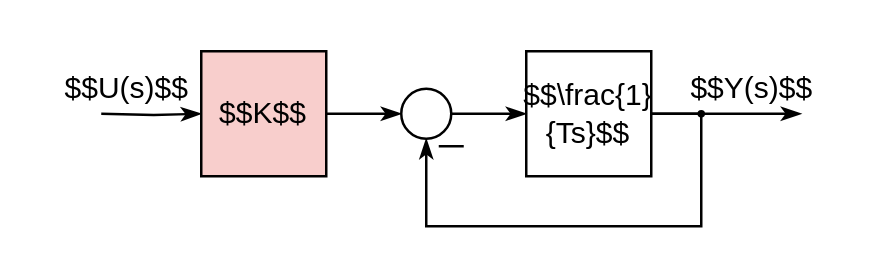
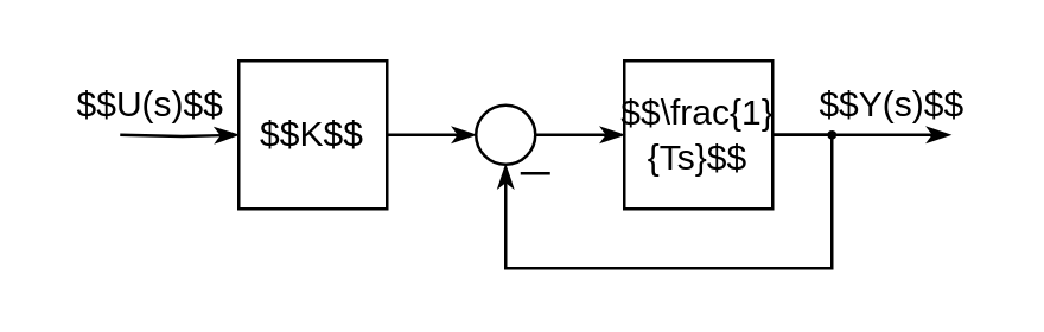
- <mxCell id="7" value="$$K$$" style="rounded=0;whiteSpace=wrap;html=1;fillColor=#f8cecc;" vertex="1" parent="1"><mxGeometry x="80" y="20" width="50" height="50" as="geometry" /></mxCell>
+ <mxCell id="7" value="$$K$$" style="rounded=0;whiteSpace=wrap;html=1;" vertex="1" parent="1"><mxGeometry x="80" y="20" width="50" height="50" as="geometry" /></mxCell>
